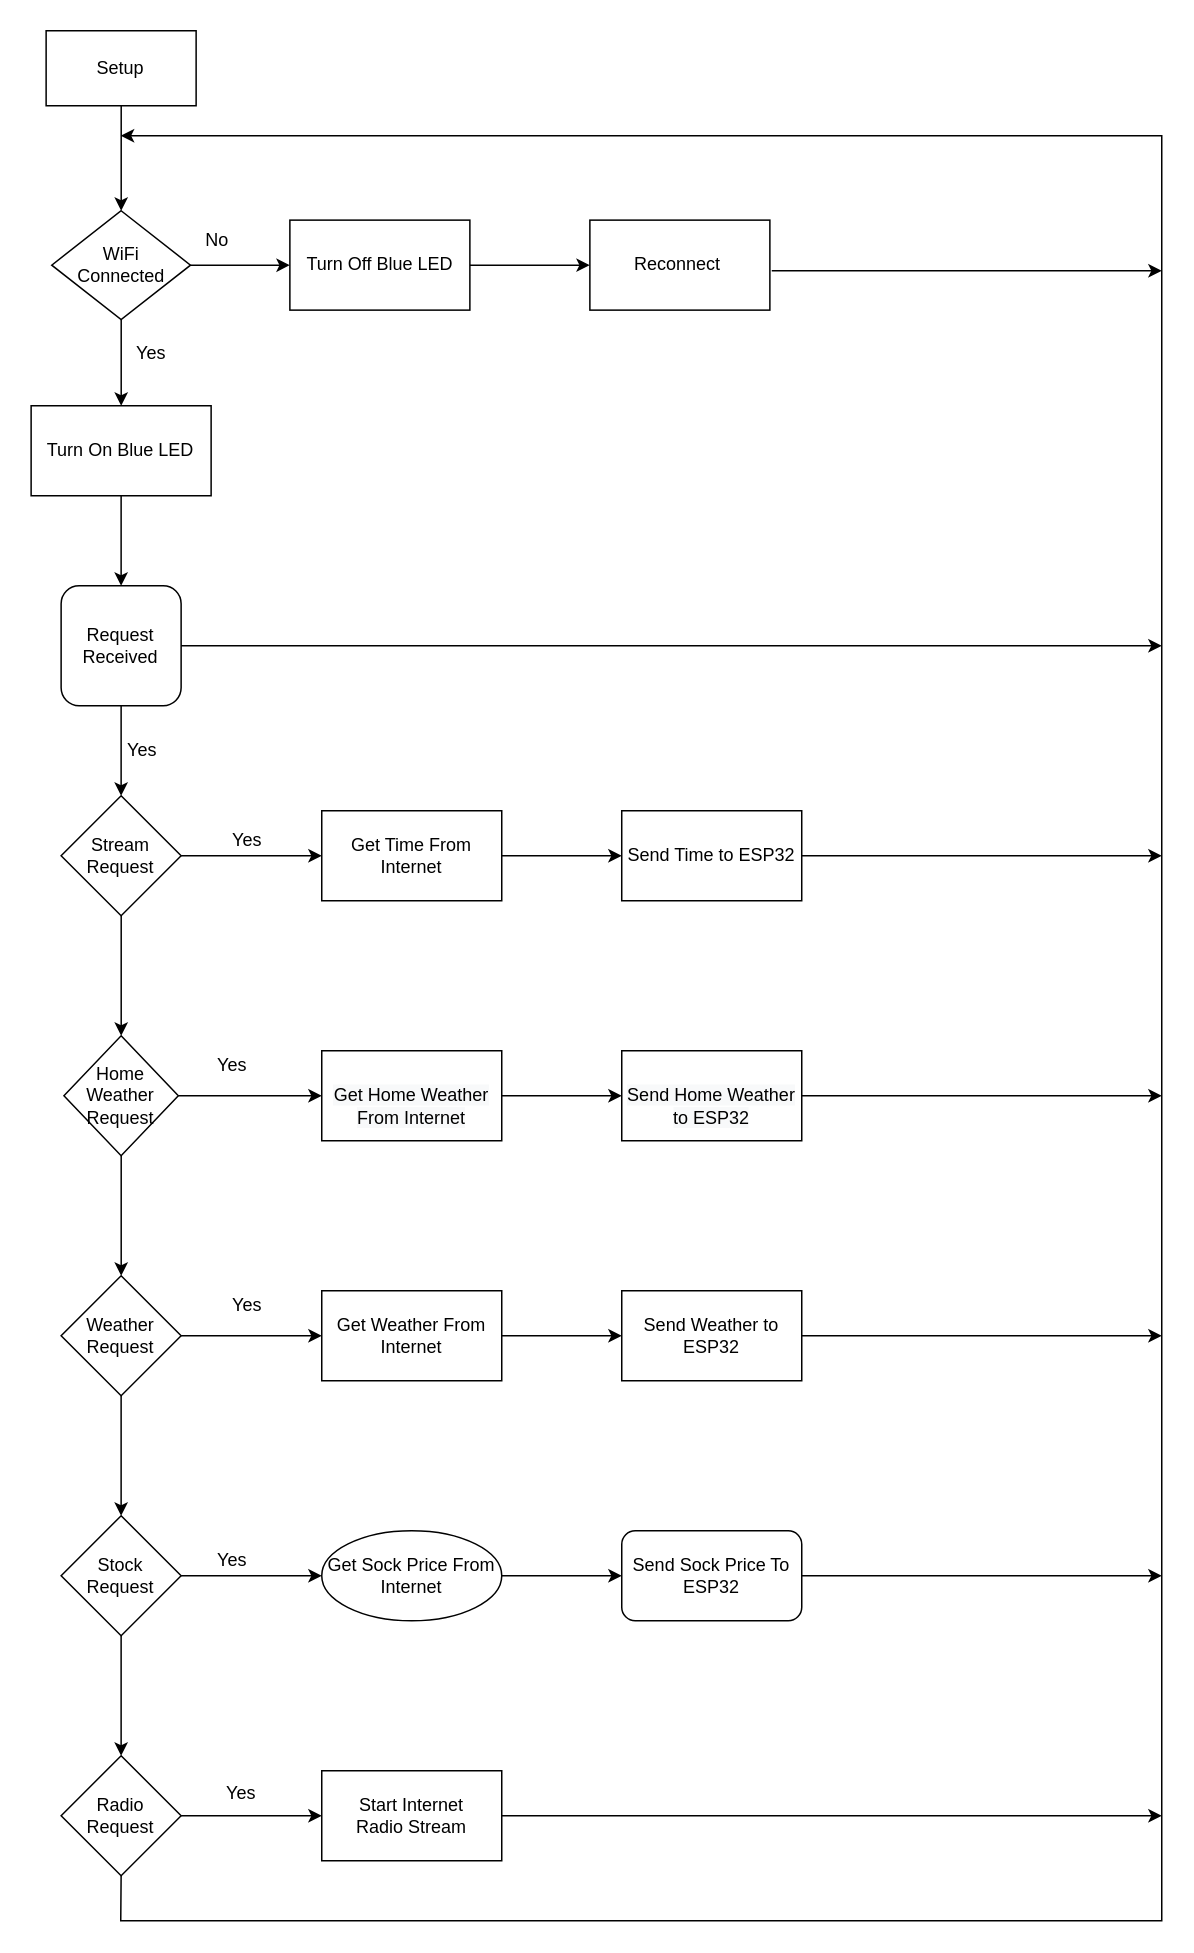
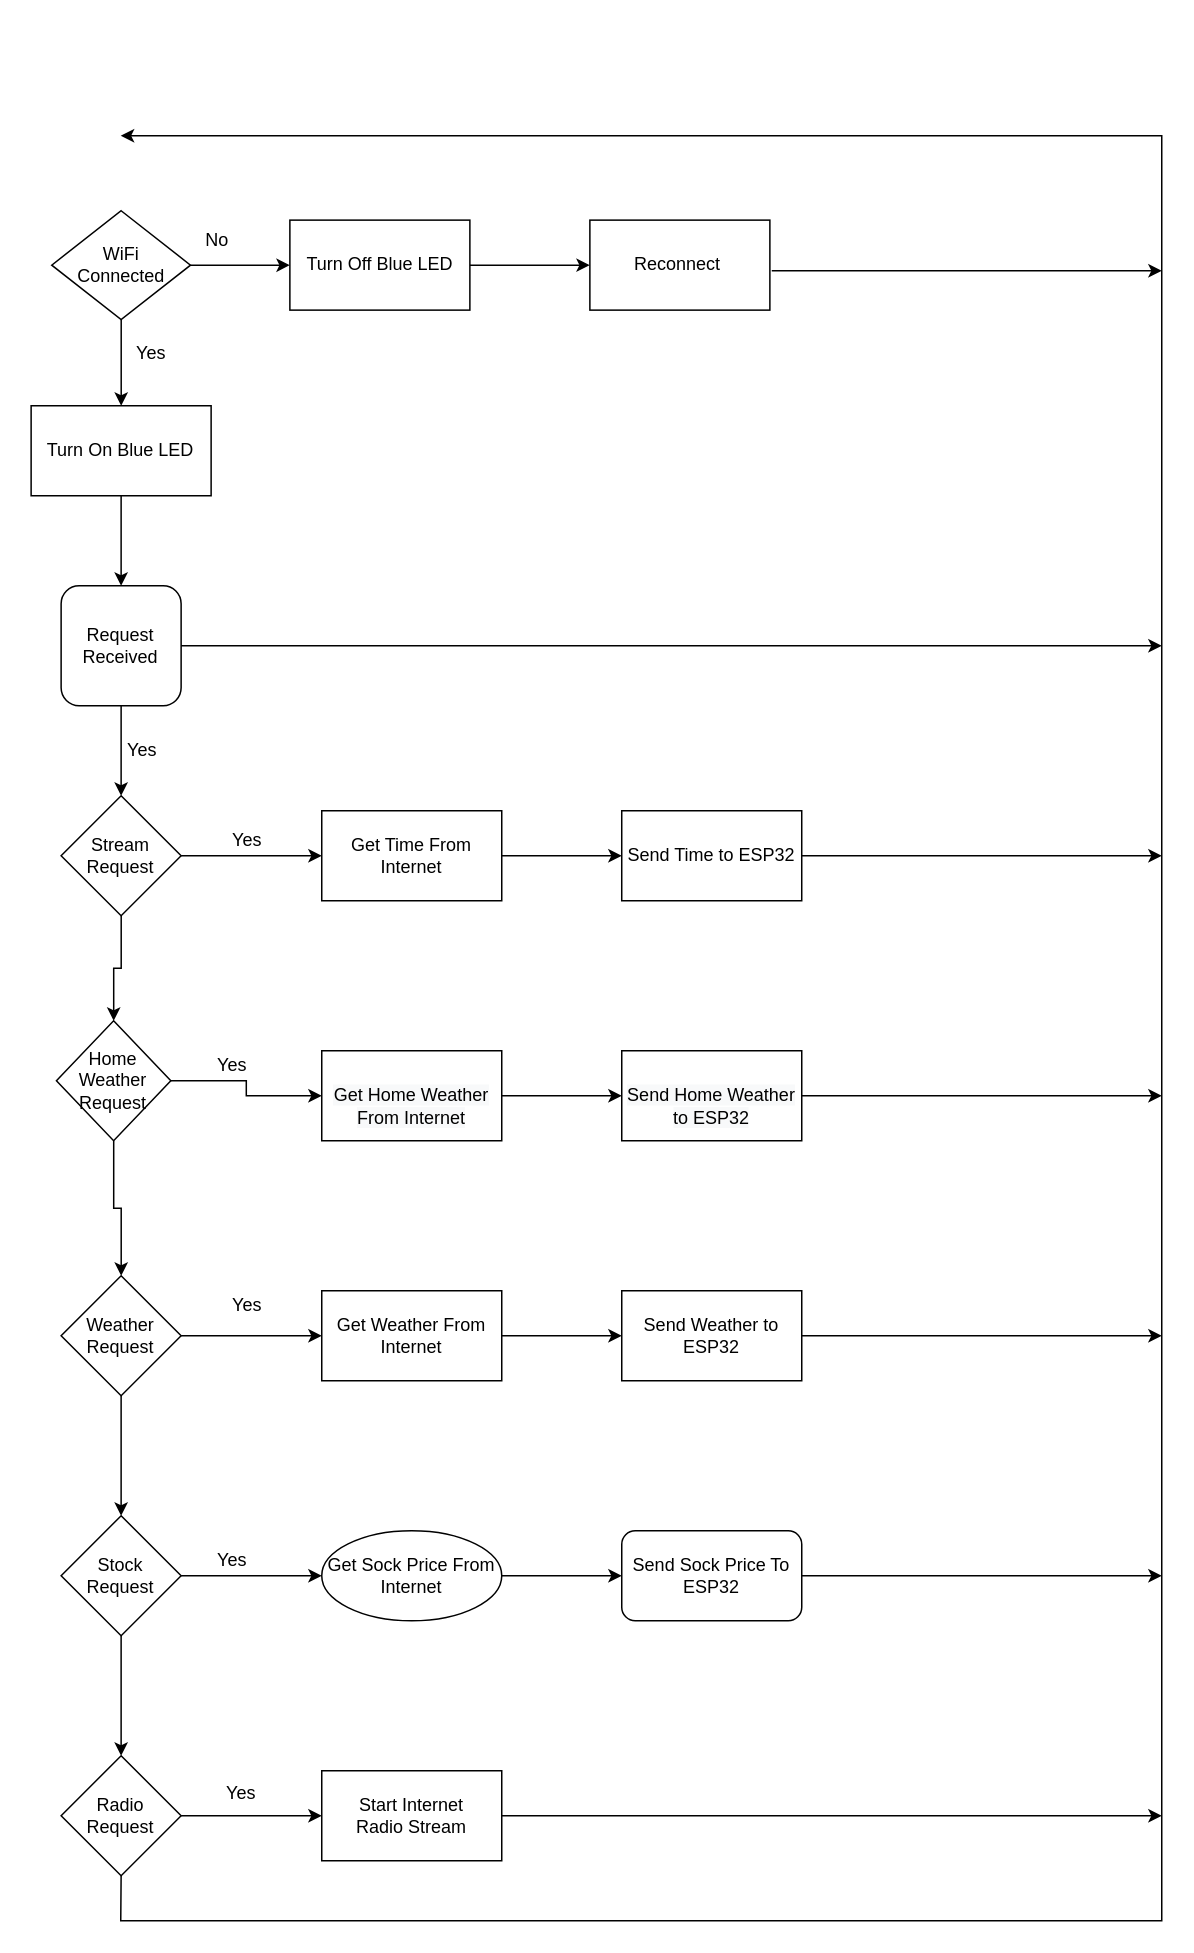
- <mxCell id="3" value="Setup" style="rounded=0;whiteSpace=wrap;html=1;" parent="1" vertex="1"><mxGeometry x="30.25" y="20" width="100" height="50" as="geometry" /></mxCell>
- <mxCell id="2" value="" style="edgeStyle=orthogonalEdgeStyle;rounded=0;orthogonalLoop=1;jettySize=auto;html=1;" parent="1" source="3" target="6" edge="1"><mxGeometry relative="1" as="geometry" /></mxCell>
- <mxCell id="21" value="Home Weather Request" style="rhombus;whiteSpace=wrap;html=1;rounded=0;" vertex="1" parent="1"><mxGeometry x="42.13" y="690" width="76.25" height="80" as="geometry" /></mxCell>
+ <mxCell id="21" value="Home Weather Request" style="rhombus;whiteSpace=wrap;html=1;rounded=0;" vertex="1" parent="1"><mxGeometry x="37.13" y="680" width="76.25" height="80" as="geometry" /></mxCell>
